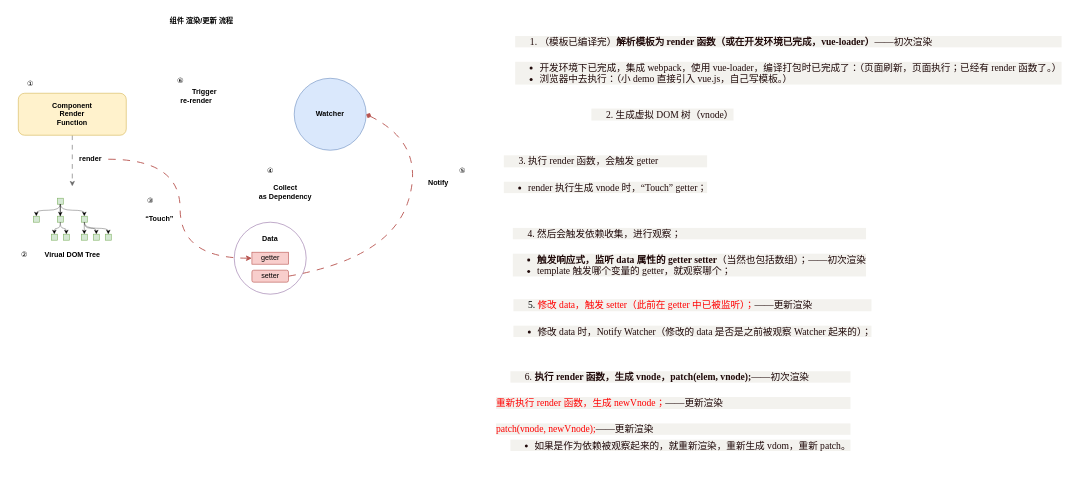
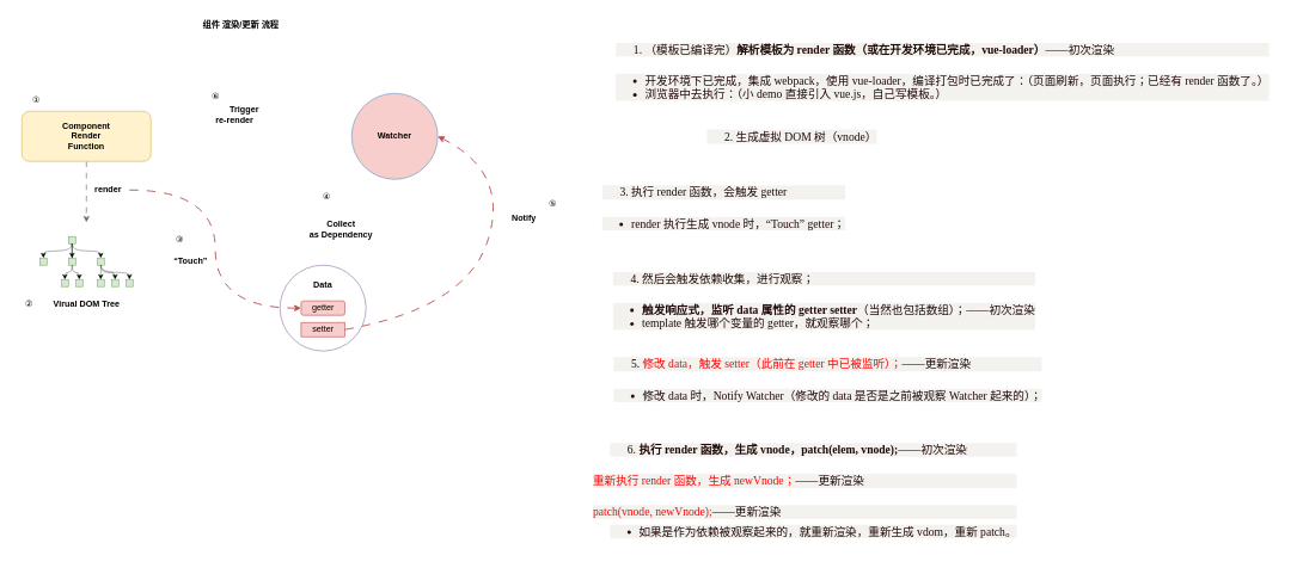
- <mxCell id="4" value="&lt;b&gt;Watcher&lt;/b&gt;" style="ellipse;whiteSpace=wrap;html=1;aspect=fixed;fillColor=#dae8fc;strokeColor=#6c8ebf;" parent="1" vertex="1"><mxGeometry x="490" y="130" width="120" height="120" as="geometry" /></mxCell>
+ <mxCell id="4" value="&lt;b&gt;Watcher&lt;/b&gt;" style="ellipse;whiteSpace=wrap;html=1;aspect=fixed;fillColor=#f8cecc;strokeColor=#6c8ebf;" parent="1" vertex="1"><mxGeometry x="490" y="130" width="120" height="120" as="geometry" /></mxCell>
- <mxCell id="9" value="" style="curved=1;endArrow=diamond;html=1;rounded=0;entryX=1;entryY=0.5;entryDx=0;entryDy=0;exitX=1;exitY=0.5;exitDx=0;exitDy=0;fillColor=#f8cecc;strokeColor=#b85450;dashed=1;dashPattern=8 8;strokeWidth=1.5;" parent="1" source="8" target="4" edge="1"><mxGeometry width="50" height="50" relative="1" as="geometry"><mxPoint x="610" y="450" as="sourcePoint" /><mxPoint x="660" y="400" as="targetPoint" /><Array as="points"><mxPoint x="650" y="430" /><mxPoint x="710" y="240" /></Array></mxGeometry></mxCell>
+ <mxCell id="9" value="" style="curved=1;endArrow=classic;html=1;rounded=0;entryX=1;entryY=0.5;entryDx=0;entryDy=0;exitX=1;exitY=0.5;exitDx=0;exitDy=0;fillColor=#f8cecc;strokeColor=#b85450;dashed=1;dashPattern=8 8;strokeWidth=1.5;" parent="1" source="8" target="4" edge="1"><mxGeometry width="50" height="50" relative="1" as="geometry"><mxPoint x="610" y="450" as="sourcePoint" /><mxPoint x="660" y="400" as="targetPoint" /><Array as="points"><mxPoint x="650" y="430" /><mxPoint x="710" y="240" /></Array></mxGeometry></mxCell>
- <mxCell id="20" value="④" style="text;html=1;align=center;verticalAlign=middle;resizable=0;points=[];autosize=1;strokeColor=none;fillColor=none;" parent="1" vertex="1"><mxGeometry x="430" y="270" width="40" height="30" as="geometry" /></mxCell>
+ <mxCell id="20" value="④" style="text;html=1;align=center;verticalAlign=middle;resizable=0;points=[];autosize=1;strokeColor=none;fillColor=none;" parent="1" vertex="1"><mxGeometry x="435" y="260" width="40" height="30" as="geometry" /></mxCell>
- <mxCell id="7" value="getter" style="whiteSpace=wrap;html=1;fillColor=#f8cecc;strokeColor=#b85450;rounded=0;" parent="5" vertex="1"><mxGeometry x="29.5" y="50" width="61" height="20" as="geometry" /></mxCell>
+ <mxCell id="7" value="getter" style="rounded=1;whiteSpace=wrap;html=1;fillColor=#f8cecc;strokeColor=#b85450;" parent="5" vertex="1"><mxGeometry x="29.5" y="50" width="61" height="20" as="geometry" /></mxCell>
- <mxCell id="8" value="setter" style="rounded=1;whiteSpace=wrap;html=1;fillColor=#f8cecc;strokeColor=#b85450;" parent="5" vertex="1"><mxGeometry x="29.5" y="80" width="61" height="20" as="geometry" /></mxCell>
+ <mxCell id="8" value="setter" style="whiteSpace=wrap;html=1;fillColor=#f8cecc;strokeColor=#b85450;rounded=0;" parent="5" vertex="1"><mxGeometry x="29.5" y="80" width="61" height="20" as="geometry" /></mxCell>
